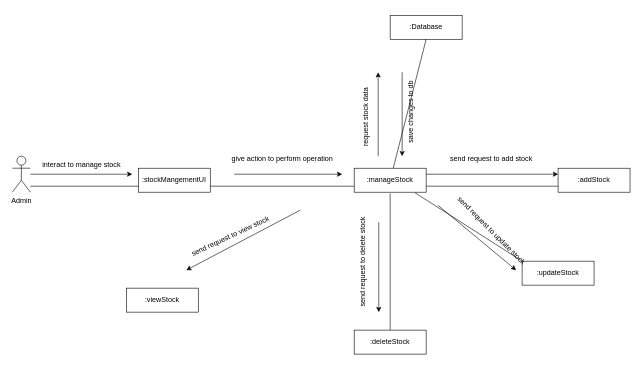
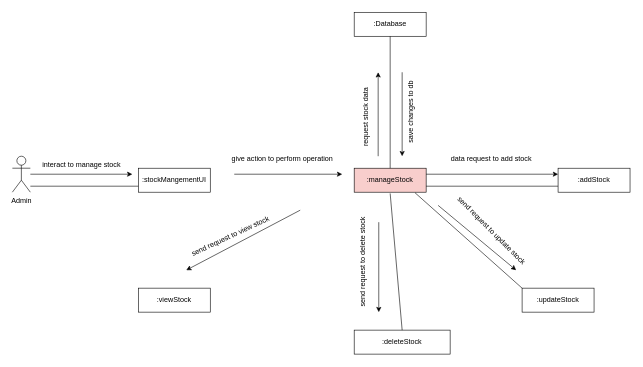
- <mxCell id="7" value=":Database" style="rounded=0;whiteSpace=wrap;html=1;" vertex="1" parent="1"><mxGeometry x="650" y="25" width="120" height="40" as="geometry" /></mxCell>
+ <mxCell id="7" value=":Database" style="rounded=0;whiteSpace=wrap;html=1;" vertex="1" parent="1"><mxGeometry x="590" y="20" width="120" height="40" as="geometry" /></mxCell>
- <mxCell id="15" value="send request to add stock&amp;nbsp;" style="text;html=1;align=center;verticalAlign=middle;resizable=0;points=[];autosize=1;strokeColor=none;fillColor=none;" vertex="1" parent="1"><mxGeometry x="740" y="250" width="160" height="30" as="geometry" /></mxCell>
+ <mxCell id="15" value="data request to add stock&amp;nbsp;" style="text;html=1;align=center;verticalAlign=middle;resizable=0;points=[];autosize=1;strokeColor=none;fillColor=none;" vertex="1" parent="1"><mxGeometry x="740" y="250" width="160" height="30" as="geometry" /></mxCell>
- <mxCell id="4" value=":manageStock" style="rounded=0;whiteSpace=wrap;html=1;" vertex="1" parent="1"><mxGeometry x="590" y="280" width="120" height="40" as="geometry" /></mxCell>
+ <mxCell id="4" value=":manageStock" style="rounded=0;whiteSpace=wrap;html=1;fillColor=#f8cecc;" vertex="1" parent="1"><mxGeometry x="590" y="280" width="120" height="40" as="geometry" /></mxCell>
- <mxCell id="23" value="" style="endArrow=none;html=1;rounded=0;exitX=1;exitY=0.75;exitDx=0;exitDy=0;entryX=0;entryY=0.75;entryDx=0;entryDy=0;" edge="1" parent="1" source="3" target="4"><mxGeometry width="50" height="50" relative="1" as="geometry"><mxPoint x="590" y="380" as="sourcePoint" /><mxPoint x="640" y="330" as="targetPoint" /></mxGeometry></mxCell>
- <mxCell id="9" value=":updateStock" style="rounded=0;whiteSpace=wrap;html=1;" vertex="1" parent="1"><mxGeometry x="870" y="435" width="120" height="40" as="geometry" /></mxCell>
+ <mxCell id="9" value=":updateStock" style="rounded=0;whiteSpace=wrap;html=1;" vertex="1" parent="1"><mxGeometry x="870" y="480" width="120" height="40" as="geometry" /></mxCell>
- <mxCell id="8" value=":viewStock" style="rounded=0;whiteSpace=wrap;html=1;" vertex="1" parent="1"><mxGeometry x="210" y="480" width="120" height="40" as="geometry" /></mxCell>
+ <mxCell id="8" value=":viewStock" style="rounded=0;whiteSpace=wrap;html=1;" vertex="1" parent="1"><mxGeometry x="230" y="480" width="120" height="40" as="geometry" /></mxCell>
- <mxCell id="5" value=":deleteStock" style="rounded=0;whiteSpace=wrap;html=1;" vertex="1" parent="1"><mxGeometry x="590" y="550" width="120" height="40" as="geometry" /></mxCell>
+ <mxCell id="5" value=":deleteStock" style="rounded=0;whiteSpace=wrap;html=1;" vertex="1" parent="1"><mxGeometry x="590" y="550" width="160" height="40" as="geometry" /></mxCell>
